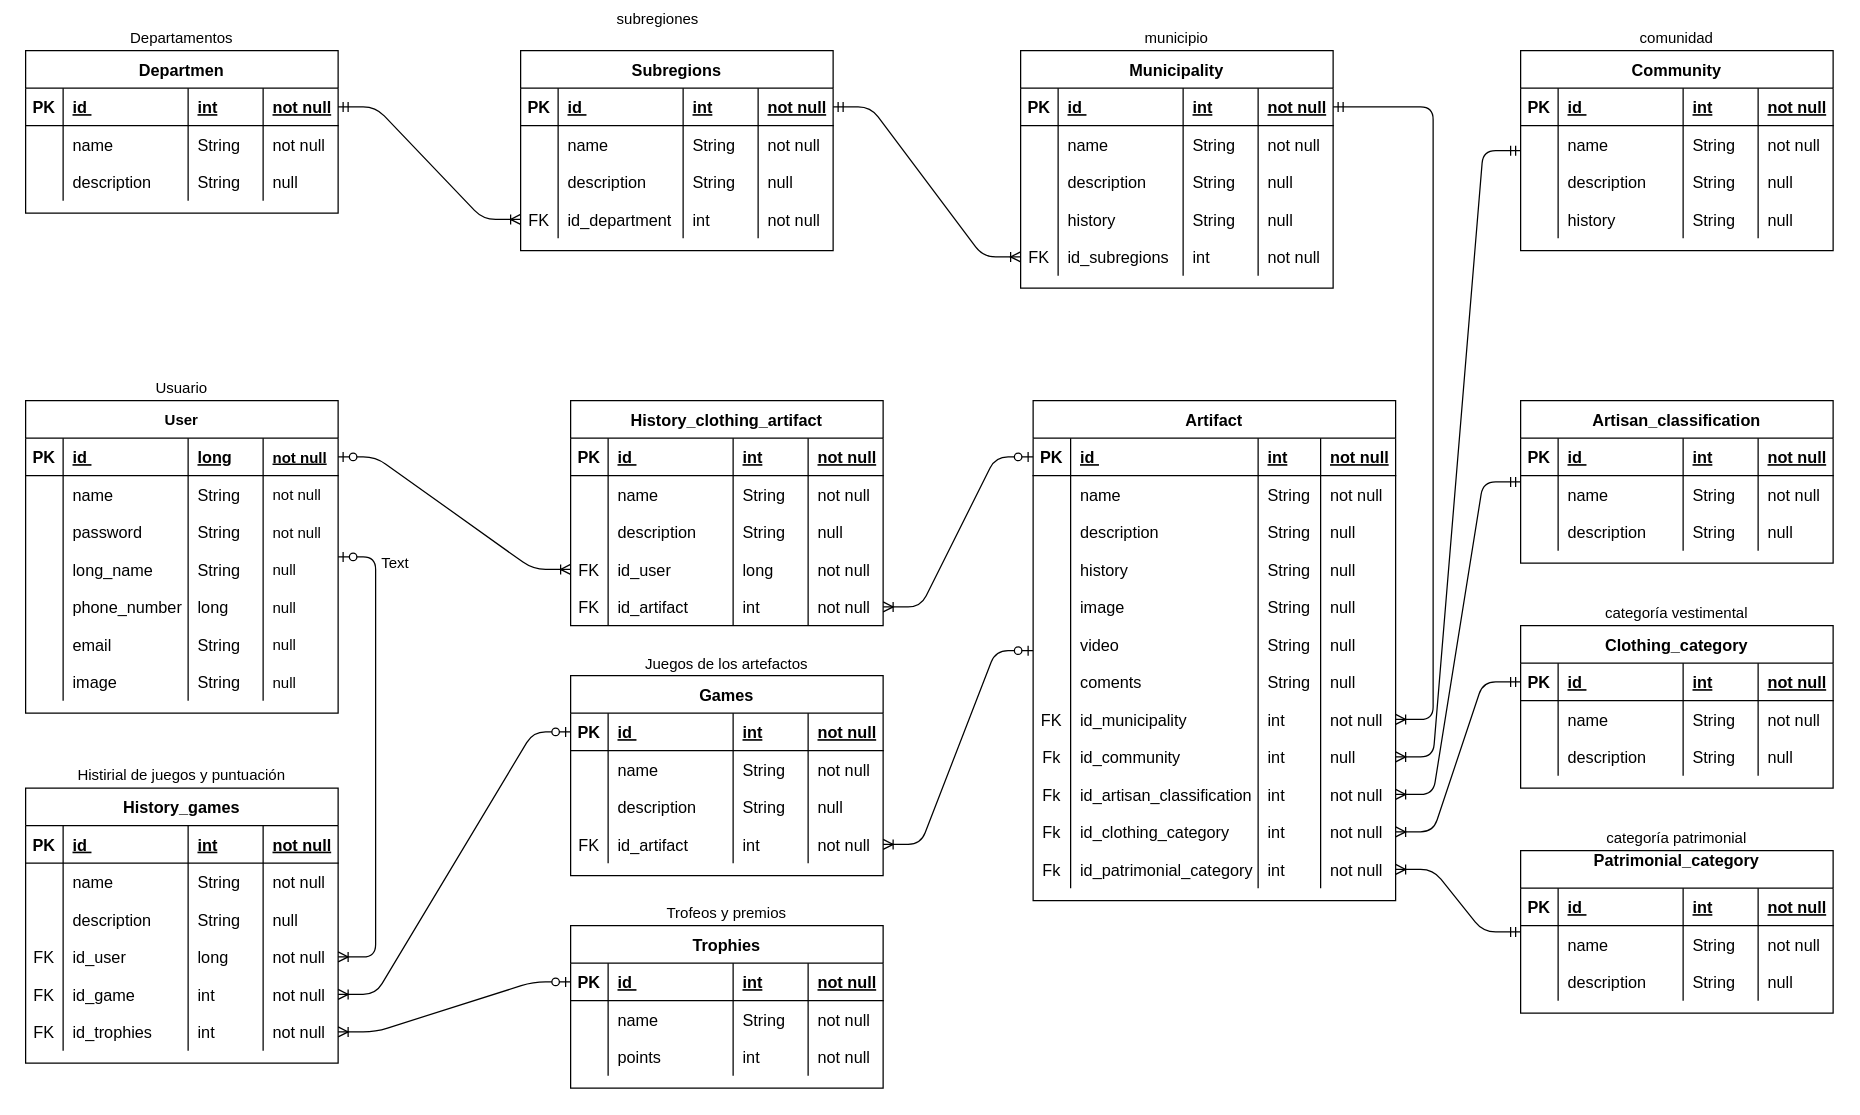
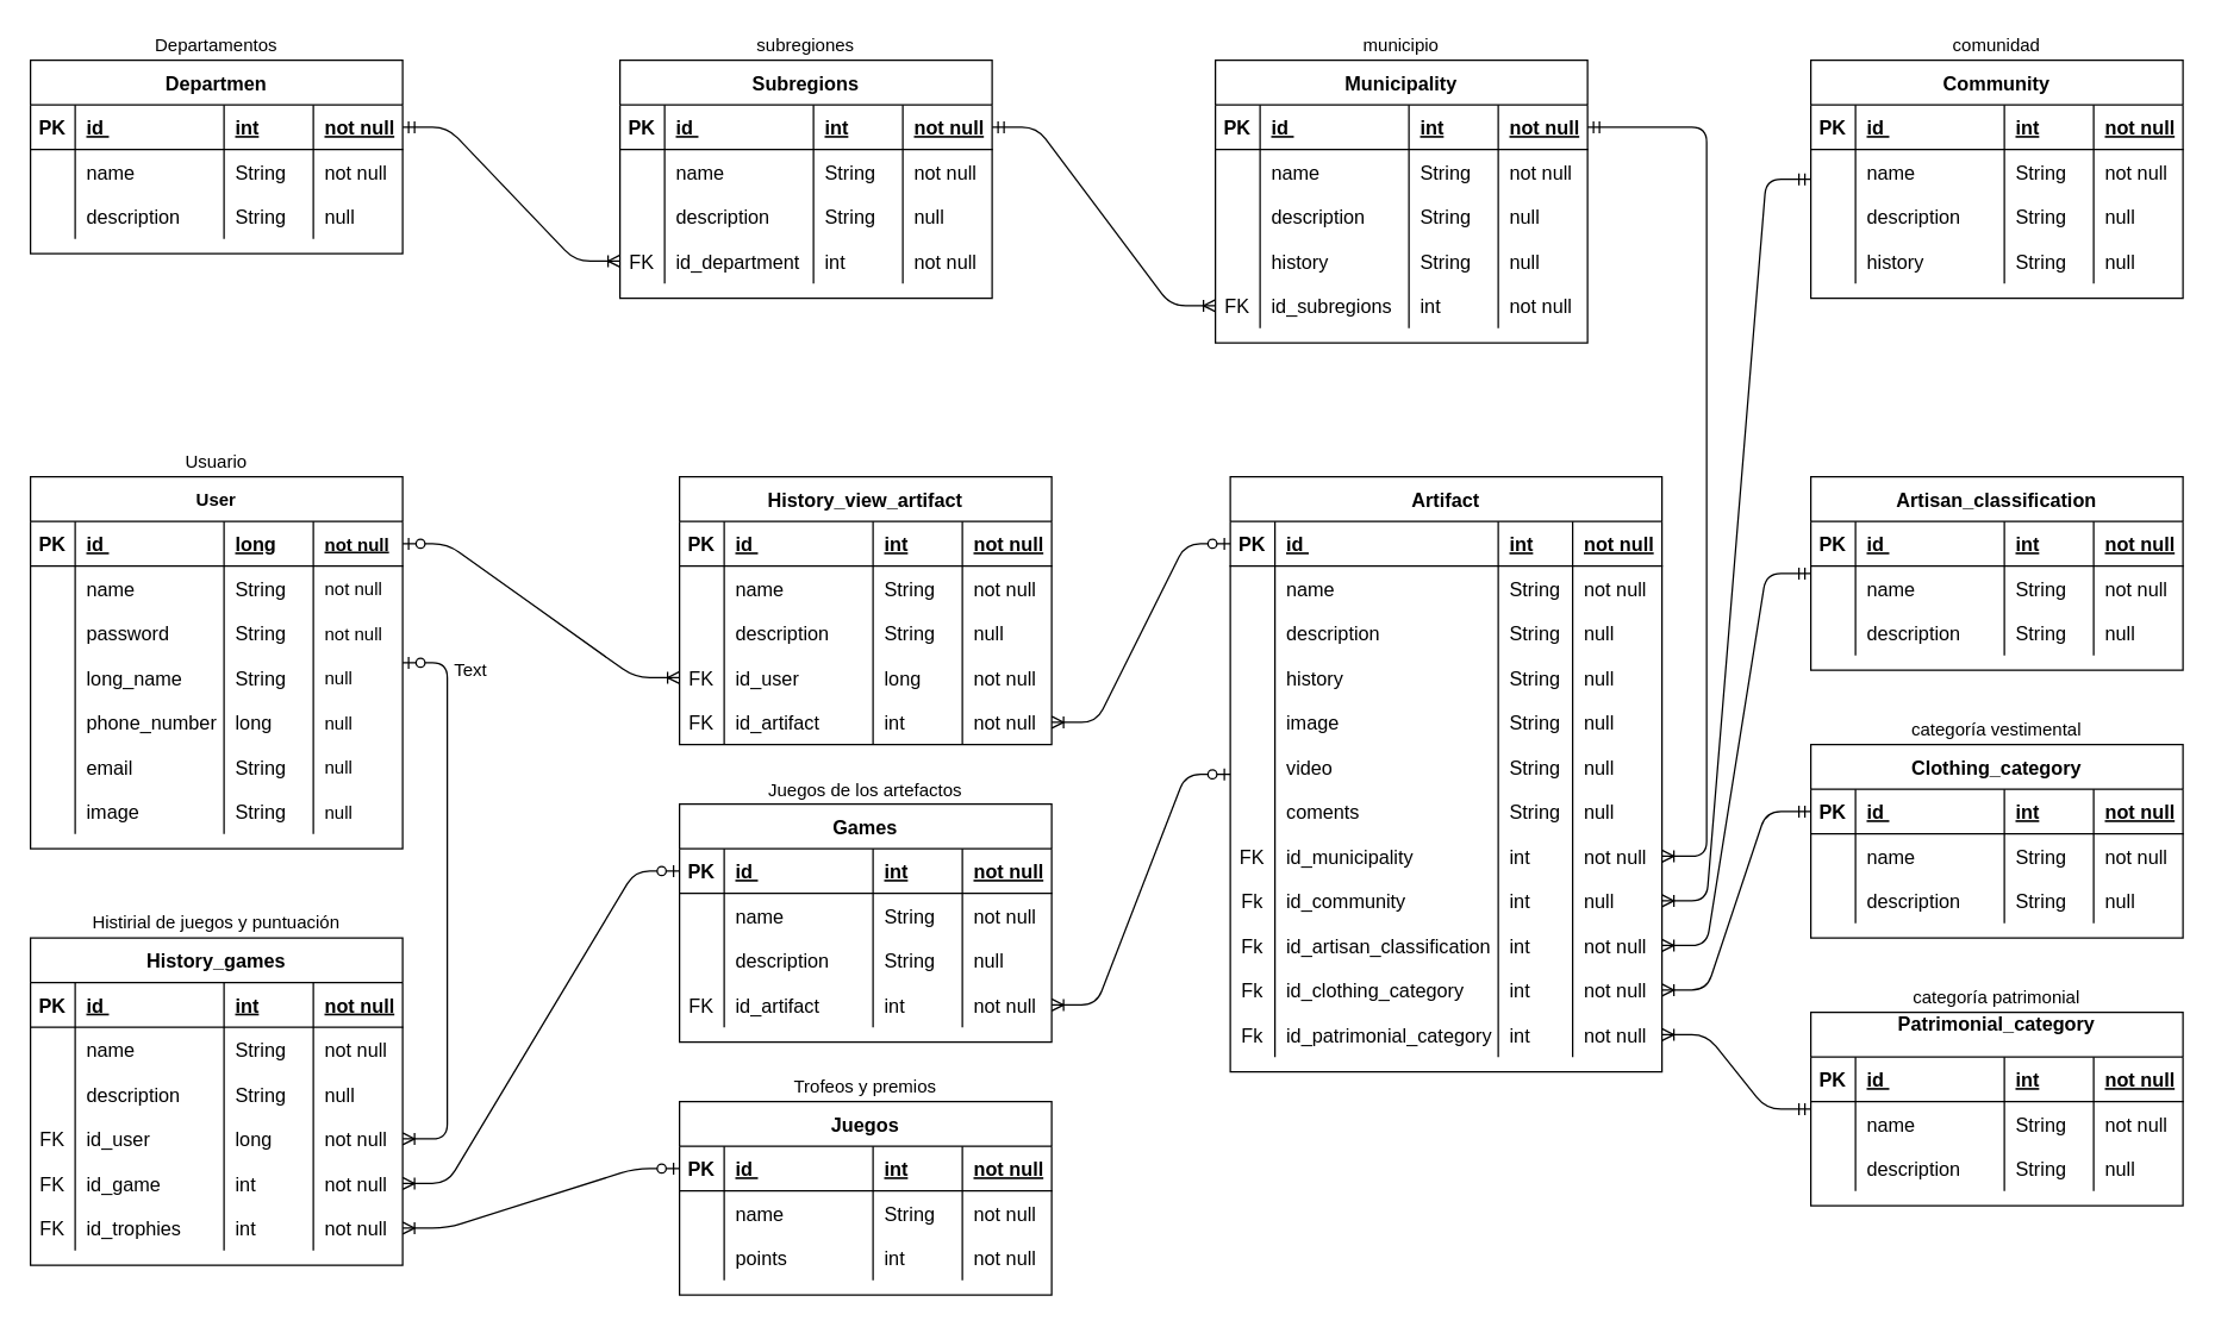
- <mxCell id="347" value="subregiones" style="text;html=1;strokeColor=none;fillColor=none;align=center;verticalAlign=middle;whiteSpace=wrap;rounded=0;" vertex="1" parent="1"><mxGeometry x="421" y="5" width="210" height="20" as="geometry" /></mxCell>
+ <mxCell id="347" value="subregiones" style="text;html=1;strokeColor=none;fillColor=none;align=center;verticalAlign=middle;whiteSpace=wrap;rounded=0;" vertex="1" parent="1"><mxGeometry x="436" y="20" width="210" height="20" as="geometry" /></mxCell>
- <mxCell id="293" value="History_clothing_artifact" style="shape=table;startSize=30;container=1;collapsible=1;childLayout=tableLayout;fixedRows=1;rowLines=0;fontStyle=1;align=center;resizeLast=1;fontSize=13;" parent="1" vertex="1"><mxGeometry x="456" y="320" width="250" height="180" as="geometry"><mxRectangle x="660" y="250" width="100" height="30" as="alternateBounds" /></mxGeometry></mxCell>
+ <mxCell id="293" value="History_view_artifact" style="shape=table;startSize=30;container=1;collapsible=1;childLayout=tableLayout;fixedRows=1;rowLines=0;fontStyle=1;align=center;resizeLast=1;fontSize=13;" parent="1" vertex="1"><mxGeometry x="456" y="320" width="250" height="180" as="geometry"><mxRectangle x="660" y="250" width="100" height="30" as="alternateBounds" /></mxGeometry></mxCell>
- <mxCell id="242" value="Trophies" style="shape=table;startSize=30;container=1;collapsible=1;childLayout=tableLayout;fixedRows=1;rowLines=0;fontStyle=1;align=center;resizeLast=1;fontSize=13;" parent="1" vertex="1"><mxGeometry x="456" y="740" width="250" height="130" as="geometry"><mxRectangle x="660" y="250" width="100" height="30" as="alternateBounds" /></mxGeometry></mxCell>
+ <mxCell id="242" value="Juegos" style="shape=table;startSize=30;container=1;collapsible=1;childLayout=tableLayout;fixedRows=1;rowLines=0;fontStyle=1;align=center;resizeLast=1;fontSize=13;" parent="1" vertex="1"><mxGeometry x="456" y="740" width="250" height="130" as="geometry"><mxRectangle x="660" y="250" width="100" height="30" as="alternateBounds" /></mxGeometry></mxCell>
